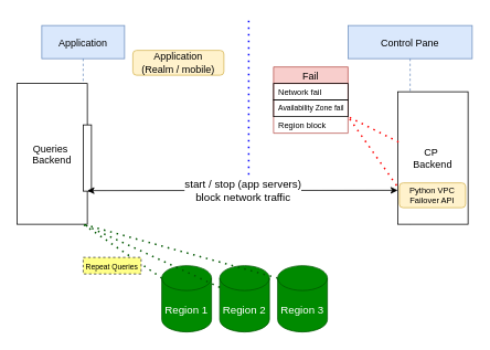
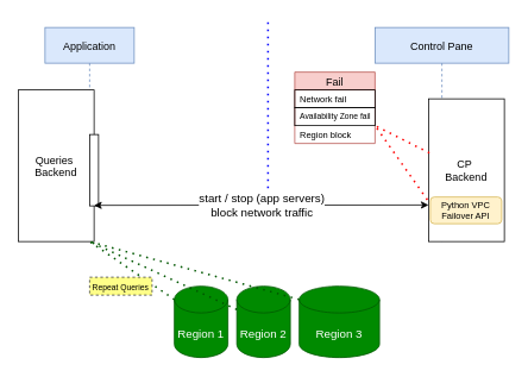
- <mxCell id="9" value="Application &lt;br&gt;(Realm / mobile)" style="rounded=1;whiteSpace=wrap;html=1;fillColor=#fff2cc;strokeColor=#d6b656;" parent="1" vertex="1"><mxGeometry x="160" y="60" width="110" height="30" as="geometry" /></mxCell>
- <mxCell id="21" value="Region 3" style="shape=cylinder3;whiteSpace=wrap;html=1;boundedLbl=1;backgroundOutline=1;size=15;fontSize=13;strokeColor=#005700;fillColor=#008a00;fontColor=#ffffff;" vertex="1" parent="1"><mxGeometry x="335" y="320" width="60" height="80" as="geometry" /></mxCell>
+ <mxCell id="21" value="Region 3" style="shape=cylinder3;whiteSpace=wrap;html=1;boundedLbl=1;backgroundOutline=1;size=15;fontSize=13;strokeColor=#005700;fillColor=#008a00;fontColor=#ffffff;" vertex="1" parent="1"><mxGeometry x="335" y="320" width="90" height="80" as="geometry" /></mxCell>
